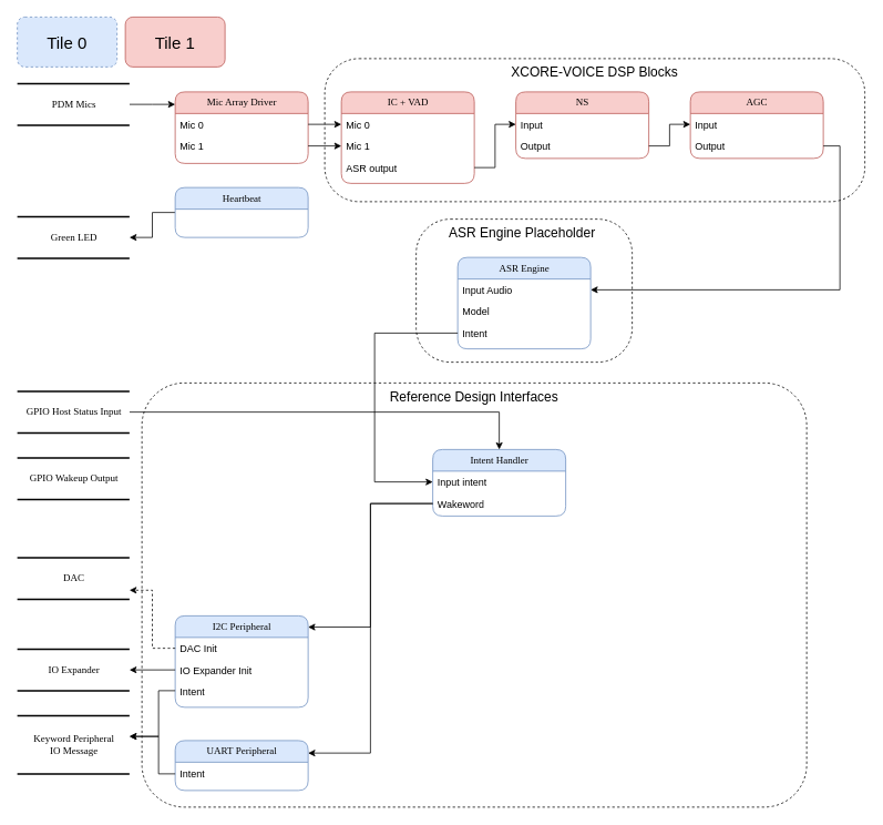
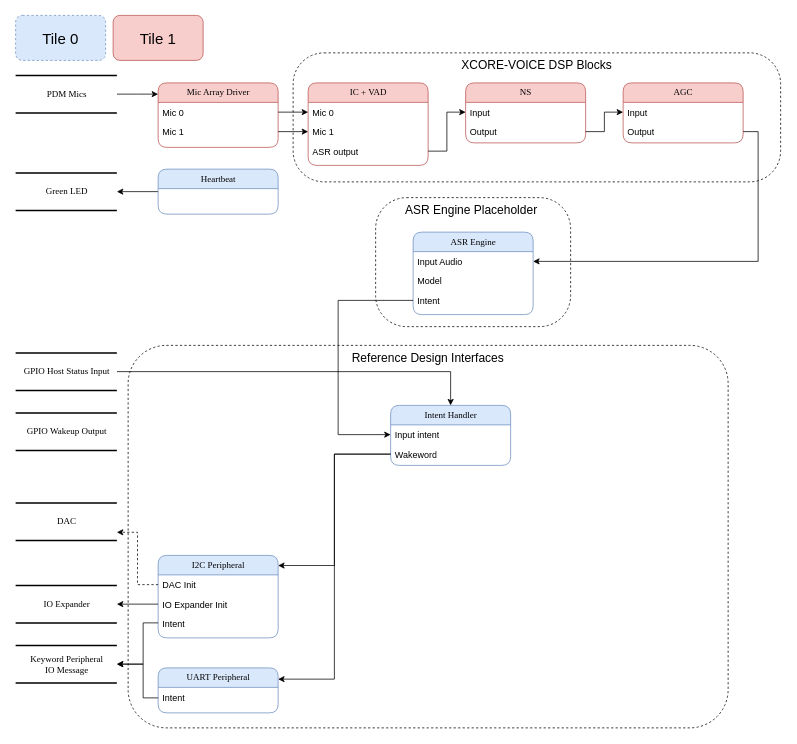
- <mxCell id="31" value="Green LED" style="html=1;rounded=0;shadow=0;comic=0;labelBackgroundColor=none;strokeWidth=2;fontFamily=Verdana;fontSize=12;align=center;shape=mxgraph.ios7ui.horLines;" parent="1" vertex="1"><mxGeometry x="20" y="260" width="135" height="50" as="geometry" /></mxCell>
+ <mxCell id="31" value="Green LED" style="html=1;rounded=0;shadow=0;comic=0;labelBackgroundColor=none;strokeWidth=2;fontFamily=Verdana;fontSize=12;align=center;shape=mxgraph.ios7ui.horLines;" parent="1" vertex="1"><mxGeometry x="20" y="230" width="135" height="50" as="geometry" /></mxCell>
- <mxCell id="35" value="Keyword Peripheral &lt;br&gt;IO Message" style="html=1;rounded=0;shadow=0;comic=0;labelBackgroundColor=none;strokeWidth=2;fontFamily=Verdana;fontSize=12;align=center;shape=mxgraph.ios7ui.horLines;" parent="1" vertex="1"><mxGeometry x="20" y="860" width="135" height="70" as="geometry" /></mxCell>
+ <mxCell id="35" value="Keyword Peripheral &lt;br&gt;IO Message" style="html=1;rounded=0;shadow=0;comic=0;labelBackgroundColor=none;strokeWidth=2;fontFamily=Verdana;fontSize=12;align=center;shape=mxgraph.ios7ui.horLines;" parent="1" vertex="1"><mxGeometry x="20" y="860" width="135" height="50" as="geometry" /></mxCell>
